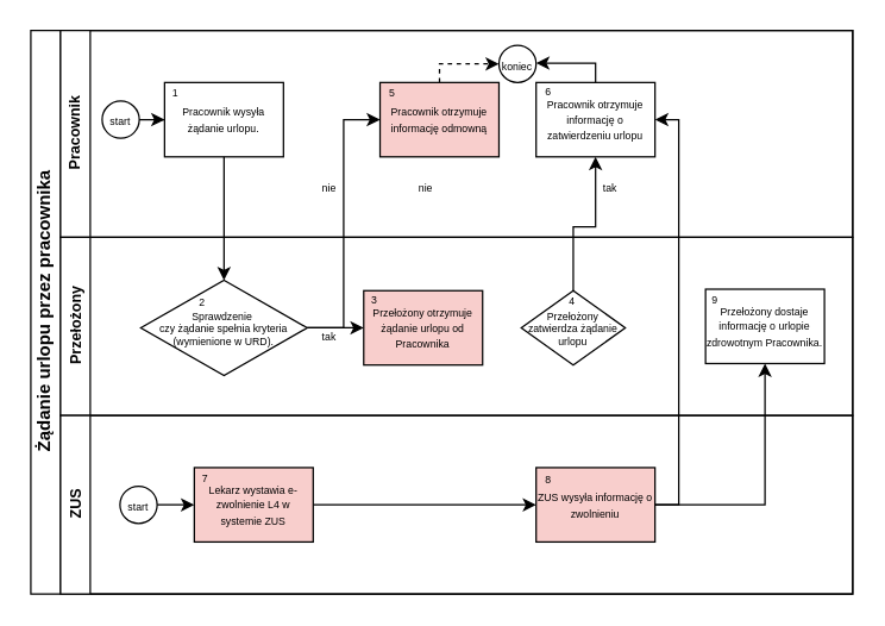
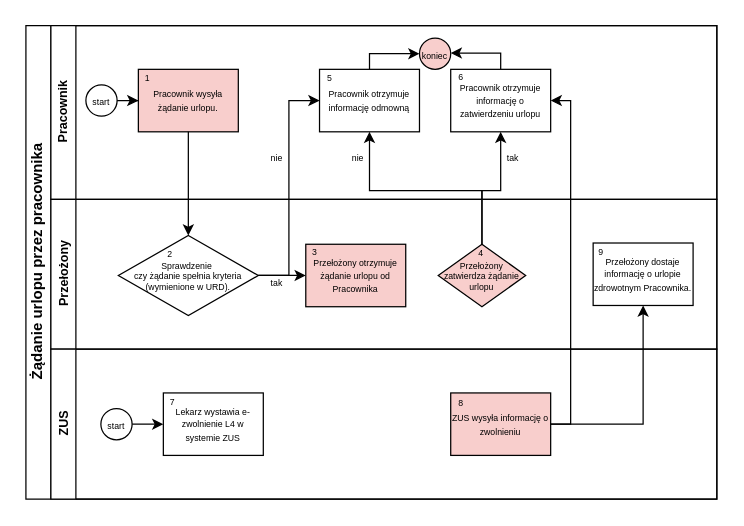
- <mxCell id="9" style="edgeStyle=orthogonalEdgeStyle;rounded=0;orthogonalLoop=1;jettySize=auto;html=1;exitX=0.5;exitY=0;exitDx=0;exitDy=0;entryX=0;entryY=0.5;entryDx=0;entryDy=0;dashed=1;" edge="1" parent="3" source="10" target="8"><mxGeometry relative="1" as="geometry"><mxPoint x="260" y="10" as="targetPoint" /><Array as="points"><mxPoint x="255" y="23" /></Array></mxGeometry></mxCell>
+ <mxCell id="9" style="edgeStyle=orthogonalEdgeStyle;rounded=0;orthogonalLoop=1;jettySize=auto;html=1;exitX=0.5;exitY=0;exitDx=0;exitDy=0;entryX=0;entryY=0.5;entryDx=0;entryDy=0;" edge="1" parent="3" source="10" target="8"><mxGeometry relative="1" as="geometry"><mxPoint x="260" y="10" as="targetPoint" /><Array as="points"><mxPoint x="255" y="23" /></Array></mxGeometry></mxCell>
- <mxCell id="8" value="&lt;p style=&quot;line-height: 0%;&quot;&gt;&lt;span style=&quot;font-size: 7px;&quot;&gt;koniec&lt;/span&gt;&lt;/p&gt;" style="ellipse;whiteSpace=wrap;html=1;aspect=fixed;" vertex="1" parent="3"><mxGeometry x="295" y="10" width="25" height="25" as="geometry" /></mxCell>
+ <mxCell id="8" value="&lt;p style=&quot;line-height: 0%;&quot;&gt;&lt;span style=&quot;font-size: 7px;&quot;&gt;koniec&lt;/span&gt;&lt;/p&gt;" style="ellipse;whiteSpace=wrap;html=1;aspect=fixed;fillColor=#f8cecc;" vertex="1" parent="3"><mxGeometry x="295" y="10" width="25" height="25" as="geometry" /></mxCell>
- <mxCell id="12" value="&lt;p style=&quot;line-height: 70%;&quot;&gt;&lt;font style=&quot;font-size: 7px;&quot;&gt;Pracownik wysyła żądanie urlopu.&lt;/font&gt;&lt;/p&gt;" style="rounded=0;whiteSpace=wrap;html=1;fontFamily=Helvetica;fontSize=12;fontColor=#000000;align=center;" parent="11" vertex="1"><mxGeometry x="5" y="4" width="80" height="50" as="geometry" /></mxCell>
+ <mxCell id="12" value="&lt;p style=&quot;line-height: 70%;&quot;&gt;&lt;font style=&quot;font-size: 7px;&quot;&gt;Pracownik wysyła żądanie urlopu.&lt;/font&gt;&lt;/p&gt;" style="rounded=0;whiteSpace=wrap;html=1;fontFamily=Helvetica;fontSize=12;fontColor=#000000;align=center;fillColor=#f8cecc;" parent="11" vertex="1"><mxGeometry x="5" y="4" width="80" height="50" as="geometry" /></mxCell>
- <mxCell id="10" value="&lt;p style=&quot;line-height: 70%;&quot;&gt;&lt;font style=&quot;font-size: 7px;&quot;&gt;Pracownik otrzymuje informację odmowną&lt;/font&gt;&lt;/p&gt;" style="rounded=0;whiteSpace=wrap;html=1;fontFamily=Helvetica;fontSize=12;fontColor=#000000;align=center;fillColor=#f8cecc;" vertex="1" parent="3"><mxGeometry x="215" y="35" width="80" height="50" as="geometry" /></mxCell>
+ <mxCell id="10" value="&lt;p style=&quot;line-height: 70%;&quot;&gt;&lt;font style=&quot;font-size: 7px;&quot;&gt;Pracownik otrzymuje informację odmowną&lt;/font&gt;&lt;/p&gt;" style="rounded=0;whiteSpace=wrap;html=1;fontFamily=Helvetica;fontSize=12;fontColor=#000000;align=center;" vertex="1" parent="3"><mxGeometry x="215" y="35" width="80" height="50" as="geometry" /></mxCell>
+ <mxCell id="38" style="edgeStyle=orthogonalEdgeStyle;rounded=0;orthogonalLoop=1;jettySize=auto;html=1;entryX=0.5;entryY=1;entryDx=0;entryDy=0;" edge="1" parent="2" source="20" target="10"><mxGeometry relative="1" as="geometry"><Array as="points"><mxPoint x="365" y="132" /><mxPoint x="275" y="132" /></Array></mxGeometry></mxCell>
- <mxCell id="20" value="&lt;p style=&quot;line-height: 60%;&quot;&gt;&lt;font style=&quot;font-size: 7px;&quot;&gt;Przełożony zatwierdza żądanie urlopu&lt;/font&gt;&lt;/p&gt;" style="rhombus;whiteSpace=wrap;html=1;fontFamily=Helvetica;fontSize=12;fontColor=#000000;align=center;perimeterSpacing=0;rounded=0;" parent="19" vertex="1"><mxGeometry x="310" y="36" width="70" height="50" as="geometry" /></mxCell>
+ <mxCell id="20" value="&lt;p style=&quot;line-height: 60%;&quot;&gt;&lt;font style=&quot;font-size: 7px;&quot;&gt;Przełożony zatwierdza żądanie urlopu&lt;/font&gt;&lt;/p&gt;" style="rhombus;whiteSpace=wrap;html=1;fontFamily=Helvetica;fontSize=12;fontColor=#000000;align=center;perimeterSpacing=0;rounded=0;fillColor=#f8cecc;" parent="19" vertex="1"><mxGeometry x="310" y="36" width="70" height="50" as="geometry" /></mxCell>
- <mxCell id="31" value="&lt;p style=&quot;line-height: 70%;&quot;&gt;&lt;font style=&quot;font-size: 7px;&quot;&gt;Lekarz wystawia e-zwolnienie L4 w systemie ZUS&lt;/font&gt;&lt;/p&gt;" style="rounded=0;whiteSpace=wrap;html=1;fontFamily=Helvetica;fontSize=12;fontColor=#000000;align=center;fillColor=#f8cecc;" vertex="1" parent="29"><mxGeometry x="90" y="35" width="80" height="50" as="geometry" /></mxCell>
+ <mxCell id="31" value="&lt;p style=&quot;line-height: 70%;&quot;&gt;&lt;font style=&quot;font-size: 7px;&quot;&gt;Lekarz wystawia e-zwolnienie L4 w systemie ZUS&lt;/font&gt;&lt;/p&gt;" style="rounded=0;whiteSpace=wrap;html=1;fontFamily=Helvetica;fontSize=12;fontColor=#000000;align=center;" vertex="1" parent="29"><mxGeometry x="90" y="35" width="80" height="50" as="geometry" /></mxCell>
- <mxCell id="30" value="" style="edgeStyle=orthogonalEdgeStyle;rounded=0;orthogonalLoop=1;jettySize=auto;html=1;endArrow=classic;endFill=1;exitX=1;exitY=0.5;exitDx=0;exitDy=0;" parent="29" source="31" target="32" edge="1"><mxGeometry relative="1" as="geometry"><mxPoint x="240" y="50" as="sourcePoint" /><mxPoint x="360" y="50" as="targetPoint" /></mxGeometry></mxCell>
